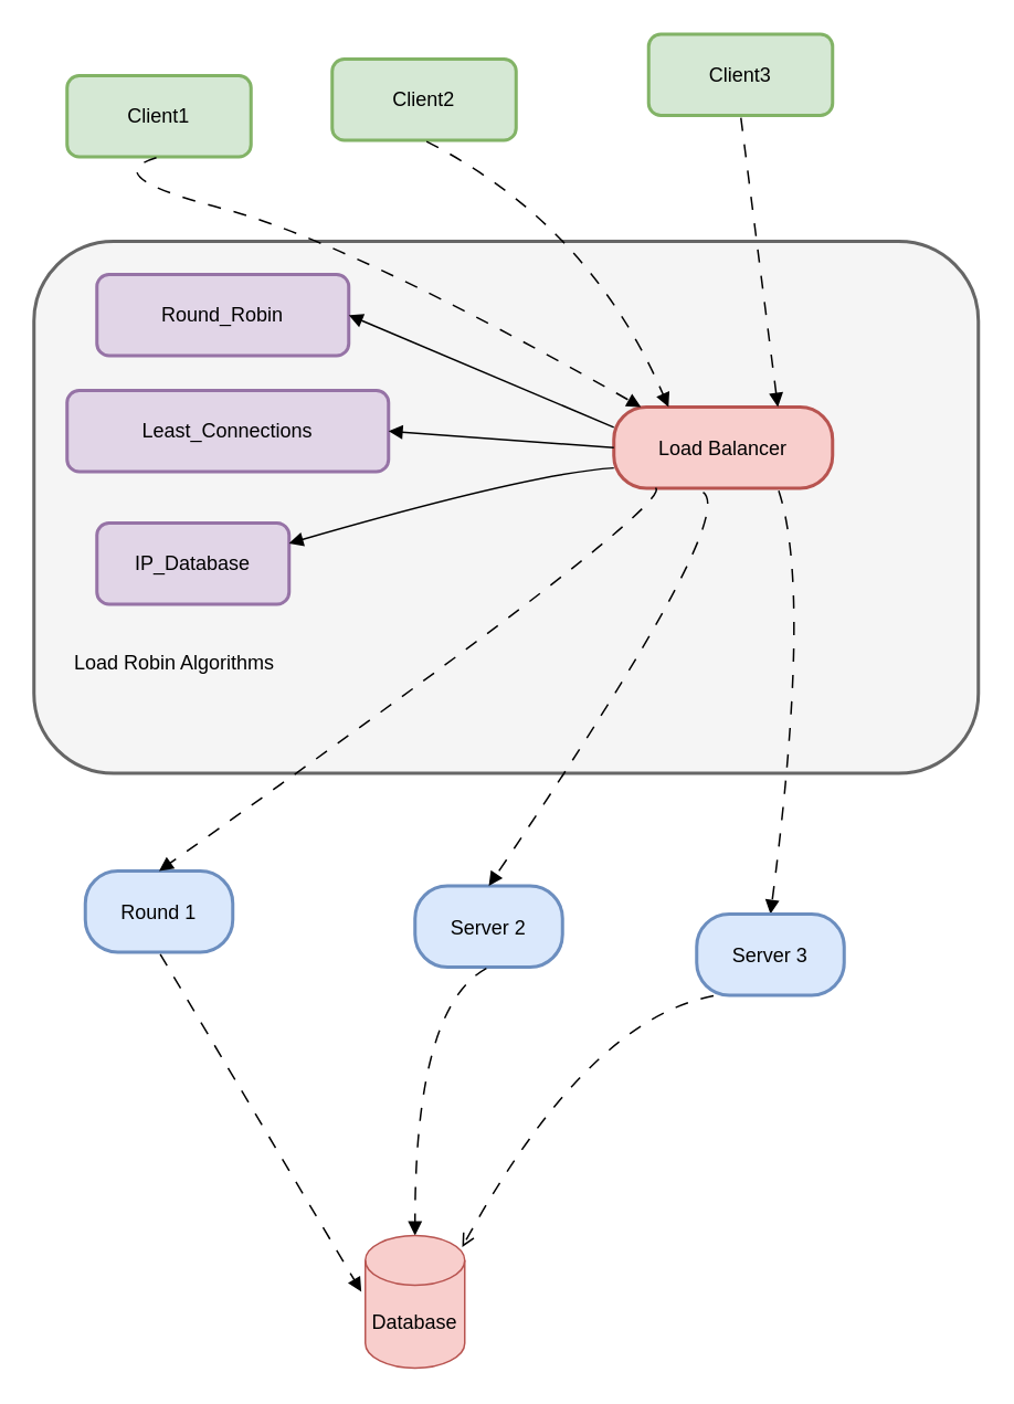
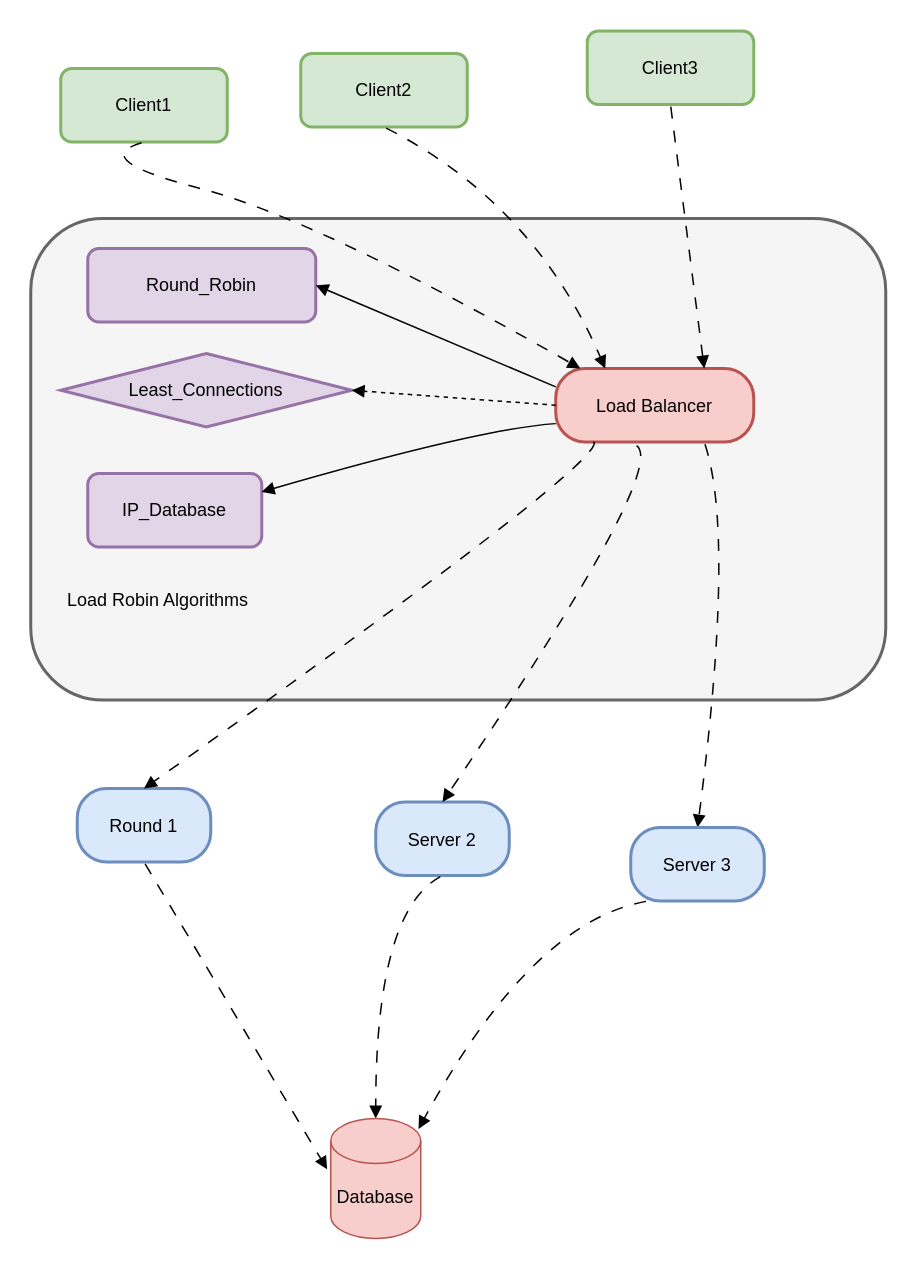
- <mxCell id="10" value="Least_Connections" style="whiteSpace=wrap;strokeWidth=2;rounded=1;fillColor=#e1d5e7;strokeColor=#9673a6;" vertex="1" parent="1"><mxGeometry x="40" y="235" width="194" height="49" as="geometry" /></mxCell>
+ <mxCell id="10" value="Least_Connections" style="rhombus;whiteSpace=wrap;strokeWidth=2;fillColor=#e1d5e7;strokeColor=#9673a6;" vertex="1" parent="1"><mxGeometry x="40" y="235" width="194" height="49" as="geometry" /></mxCell>
- <mxCell id="19" value="" style="curved=1;startArrow=none;endArrow=block;entryX=1;entryY=0.5;rounded=1;entryDx=0;entryDy=0;exitX=0;exitY=0.5;exitDx=0;exitDy=0;" edge="1" parent="1" source="4" target="10"><mxGeometry relative="1" as="geometry"><Array as="points" /><mxPoint x="360" y="270" as="sourcePoint" /></mxGeometry></mxCell>
+ <mxCell id="19" value="" style="curved=1;startArrow=none;endArrow=block;entryX=1;entryY=0.5;rounded=1;entryDx=0;entryDy=0;exitX=0;exitY=0.5;exitDx=0;exitDy=0;dashed=1;" edge="1" parent="1" source="4" target="10"><mxGeometry relative="1" as="geometry"><Array as="points" /><mxPoint x="360" y="270" as="sourcePoint" /></mxGeometry></mxCell>
- <mxCell id="22" value="" style="curved=1;startArrow=none;endArrow=open;exitX=0.49;exitY=1;entryX=0.975;entryY=0.087;rounded=1;flowAnimation=1;entryDx=0;entryDy=0;entryPerimeter=0;" edge="1" parent="1" source="24" target="26"><mxGeometry relative="1" as="geometry"><Array as="points"><mxPoint x="370" y="585" /></Array></mxGeometry></mxCell>
+ <mxCell id="22" value="" style="curved=1;startArrow=none;endArrow=block;exitX=0.49;exitY=1;entryX=0.975;entryY=0.087;rounded=1;flowAnimation=1;entryDx=0;entryDy=0;entryPerimeter=0;" edge="1" parent="1" source="24" target="26"><mxGeometry relative="1" as="geometry"><Array as="points"><mxPoint x="370" y="585" /></Array></mxGeometry></mxCell>
